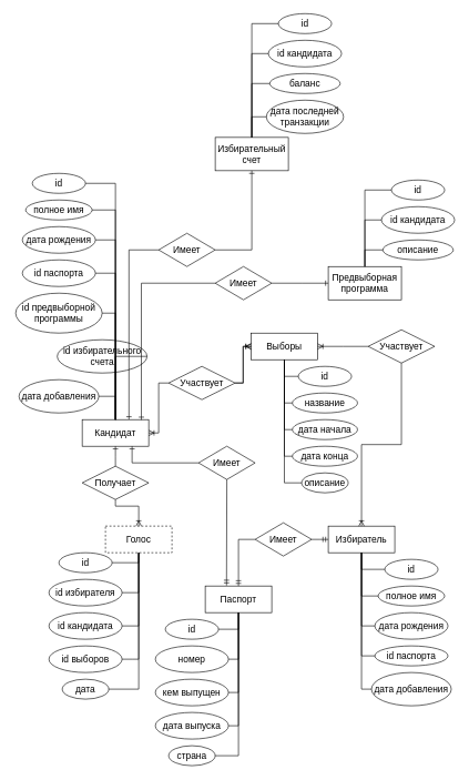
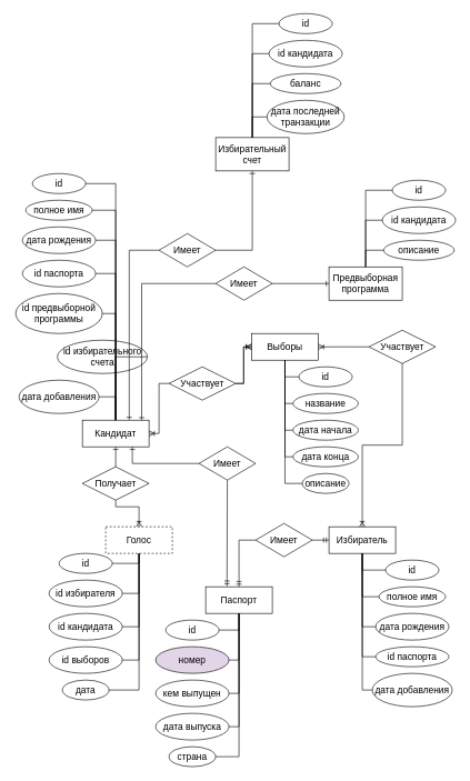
- <mxCell id="61" value="&lt;span style=&quot;font-size: 14px;&quot;&gt;номер&lt;/span&gt;" style="ellipse;whiteSpace=wrap;html=1;align=center;" vertex="1" parent="58"><mxGeometry y="90" width="110" height="40" as="geometry" /></mxCell>
+ <mxCell id="61" value="&lt;span style=&quot;font-size: 14px;&quot;&gt;номер&lt;/span&gt;" style="ellipse;whiteSpace=wrap;html=1;align=center;fillColor=#e1d5e7;" vertex="1" parent="58"><mxGeometry y="90" width="110" height="40" as="geometry" /></mxCell>
